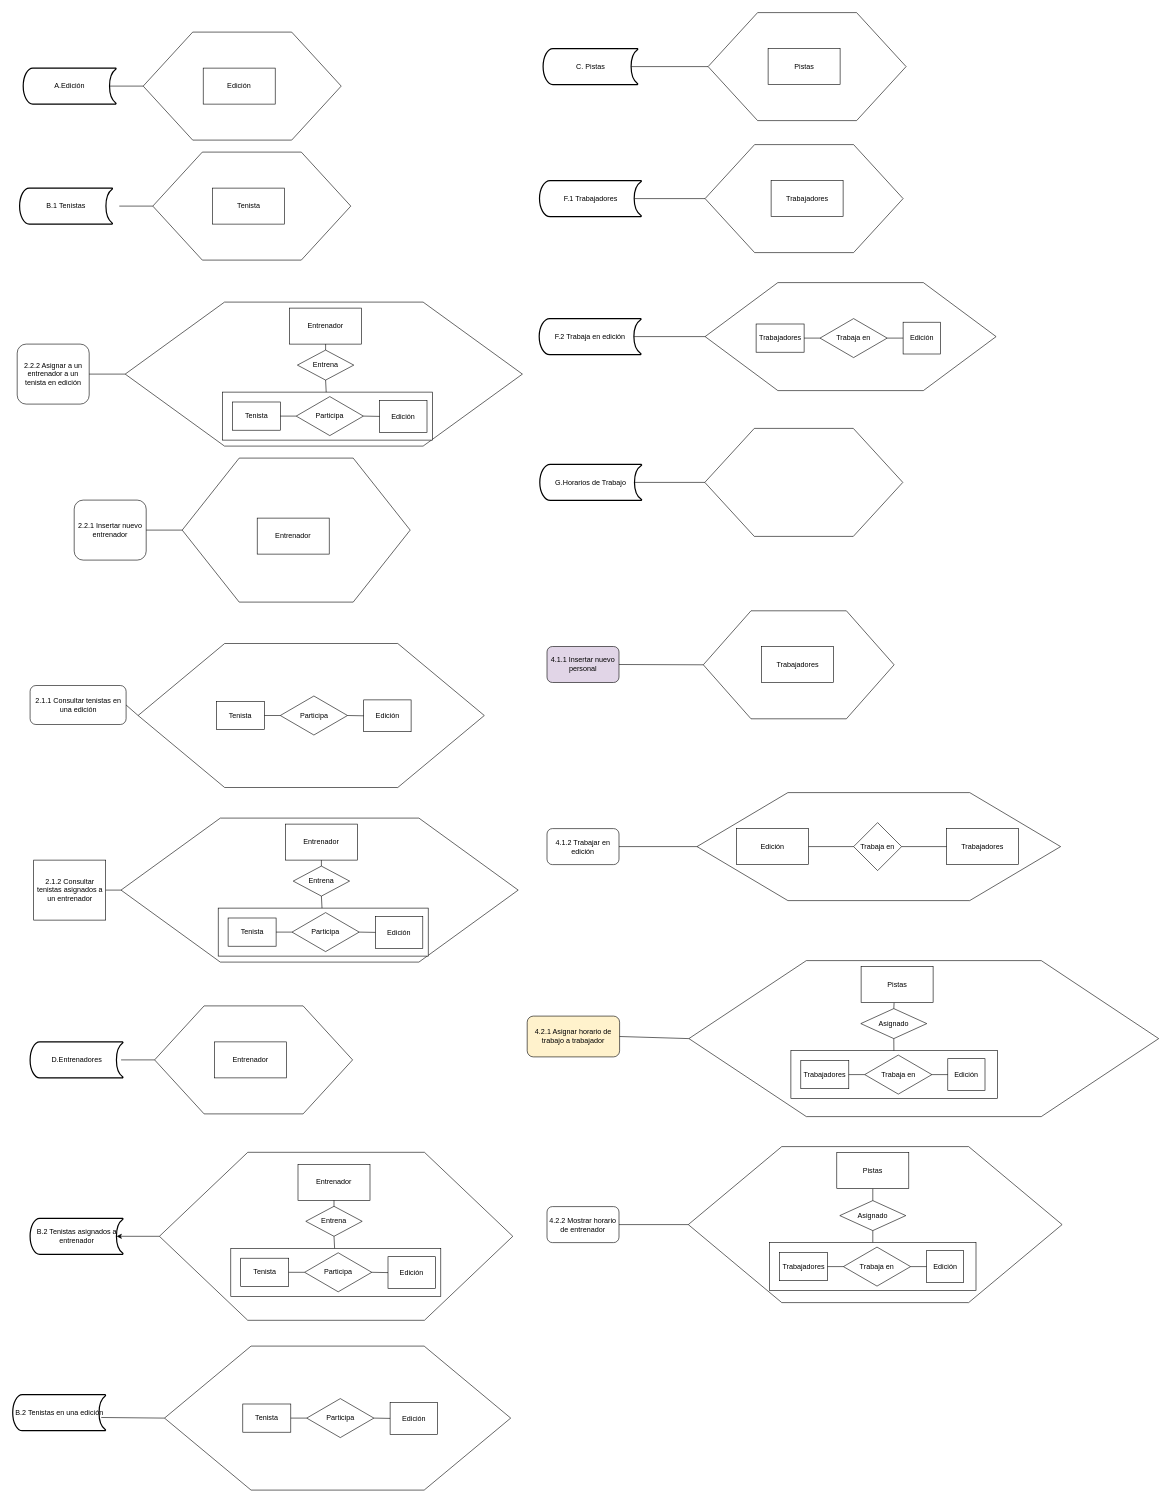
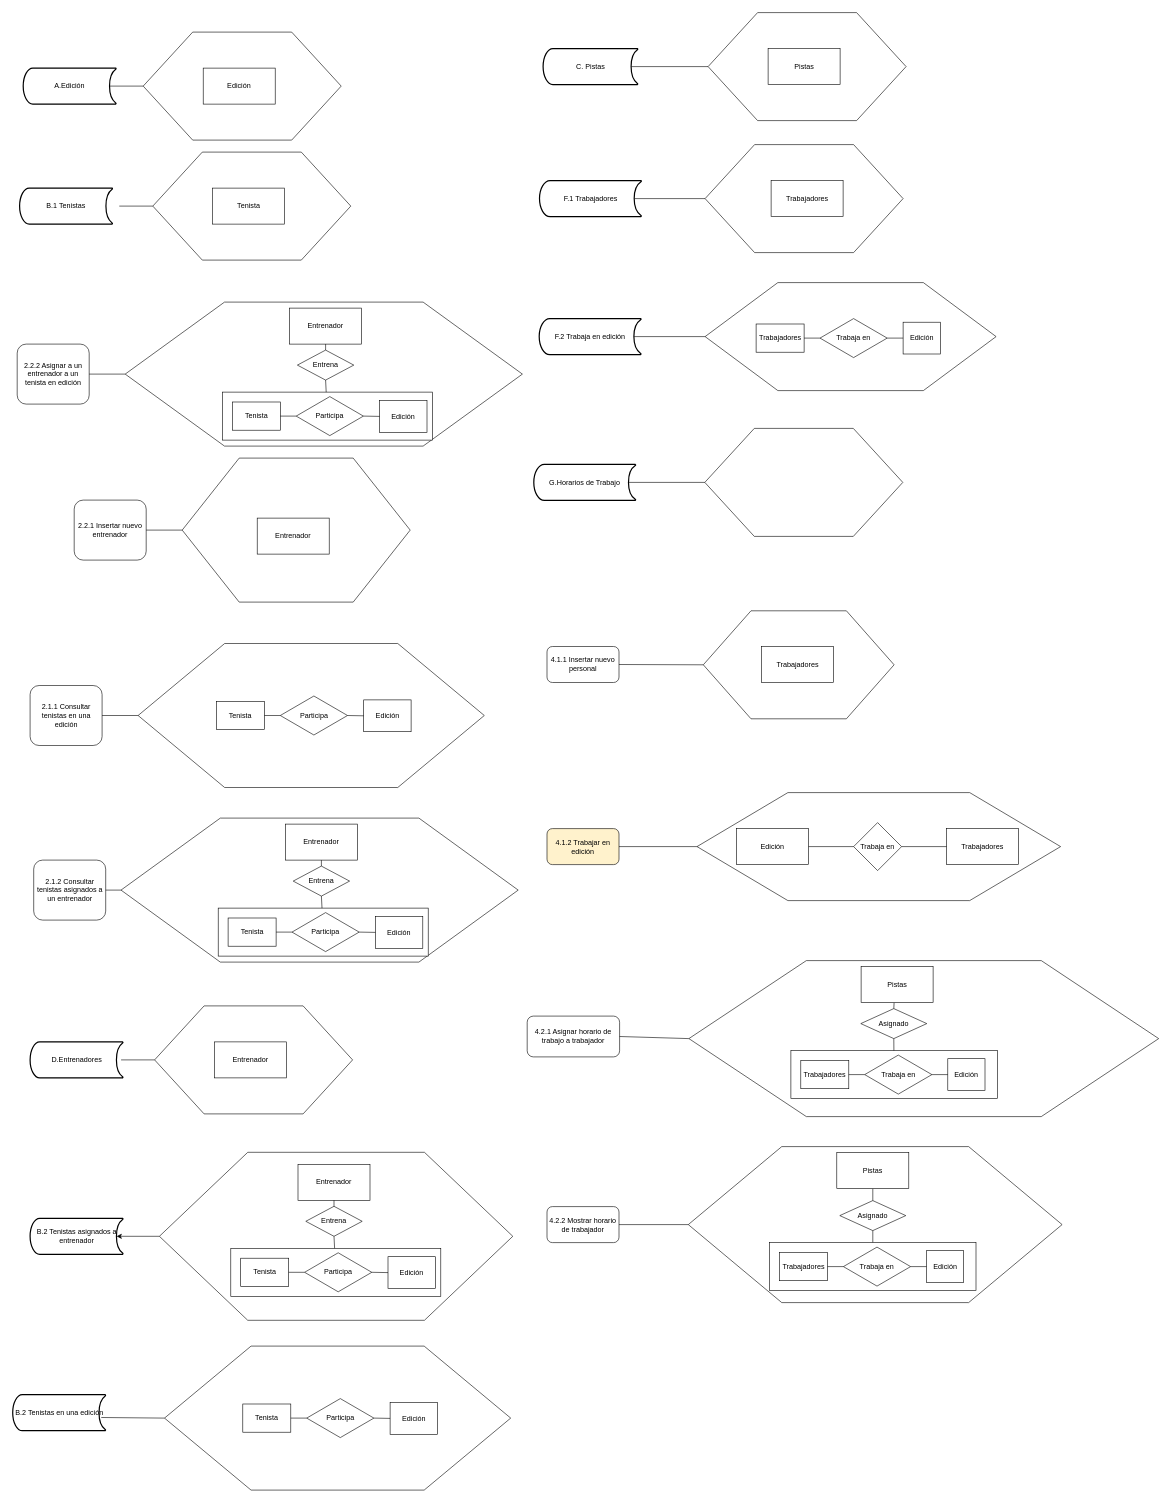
- <mxCell id="65" value="G.Horarios de Trabajo" style="strokeWidth=2;html=1;shape=mxgraph.flowchart.stored_data;whiteSpace=wrap;" parent="1" vertex="1"><mxGeometry x="899" y="773.5" width="170" height="60" as="geometry" /></mxCell>
+ <mxCell id="65" value="G.Horarios de Trabajo" style="strokeWidth=2;html=1;shape=mxgraph.flowchart.stored_data;whiteSpace=wrap;" parent="1" vertex="1"><mxGeometry x="889" y="773.5" width="170" height="60" as="geometry" /></mxCell>
- <mxCell id="103" value="4.1.1 Insertar nuevo personal" style="rounded=1;whiteSpace=wrap;html=1;fillColor=#e1d5e7;" parent="1" vertex="1"><mxGeometry x="911" y="1077" width="120" height="60" as="geometry" /></mxCell>
+ <mxCell id="103" value="4.1.1 Insertar nuevo personal" style="rounded=1;whiteSpace=wrap;html=1;" parent="1" vertex="1"><mxGeometry x="911" y="1077" width="120" height="60" as="geometry" /></mxCell>
- <mxCell id="43" value="2.1.1 Consultar tenistas en una edición" style="rounded=1;whiteSpace=wrap;html=1;" parent="1" vertex="1"><mxGeometry x="49.5" y="1142" width="160" height="65" as="geometry" /></mxCell>
+ <mxCell id="43" value="2.1.1 Consultar tenistas en una edición" style="rounded=1;whiteSpace=wrap;html=1;" parent="1" vertex="1"><mxGeometry x="49.5" y="1142" width="120" height="100" as="geometry" /></mxCell>
- <mxCell id="67" value="4.1.2 Trabajar en edición" style="rounded=1;whiteSpace=wrap;html=1;" parent="1" vertex="1"><mxGeometry x="911" y="1380.5" width="120" height="60" as="geometry" /></mxCell>
+ <mxCell id="67" value="4.1.2 Trabajar en edición" style="rounded=1;whiteSpace=wrap;html=1;fillColor=#fff2cc;" parent="1" vertex="1"><mxGeometry x="911" y="1380.5" width="120" height="60" as="geometry" /></mxCell>
- <mxCell id="51" value="2.1.2 Consultar tenistas asignados a un entrenador" style="whiteSpace=wrap;html=1;rounded=0;" parent="1" vertex="1"><mxGeometry x="55.5" y="1433" width="120" height="100" as="geometry" /></mxCell>
+ <mxCell id="51" value="2.1.2 Consultar tenistas asignados a un entrenador" style="rounded=1;whiteSpace=wrap;html=1;" parent="1" vertex="1"><mxGeometry x="55.5" y="1433" width="120" height="100" as="geometry" /></mxCell>
- <mxCell id="68" value="4.2.1 Asignar horario de trabajo a trabajador" style="rounded=1;whiteSpace=wrap;html=1;fillColor=#fff2cc;" parent="1" vertex="1"><mxGeometry x="878" y="1693" width="154" height="68" as="geometry" /></mxCell>
+ <mxCell id="68" value="4.2.1 Asignar horario de trabajo a trabajador" style="rounded=1;whiteSpace=wrap;html=1;" parent="1" vertex="1"><mxGeometry x="878" y="1693" width="154" height="68" as="geometry" /></mxCell>
- <mxCell id="108" value="4.2.2 Mostrar horario de entrenador" style="rounded=1;whiteSpace=wrap;html=1;" parent="1" vertex="1"><mxGeometry x="911" y="2010.5" width="120" height="60" as="geometry" /></mxCell>
+ <mxCell id="108" value="4.2.2 Mostrar horario de trabajador" style="rounded=1;whiteSpace=wrap;html=1;" parent="1" vertex="1"><mxGeometry x="911" y="2010.5" width="120" height="60" as="geometry" /></mxCell>
